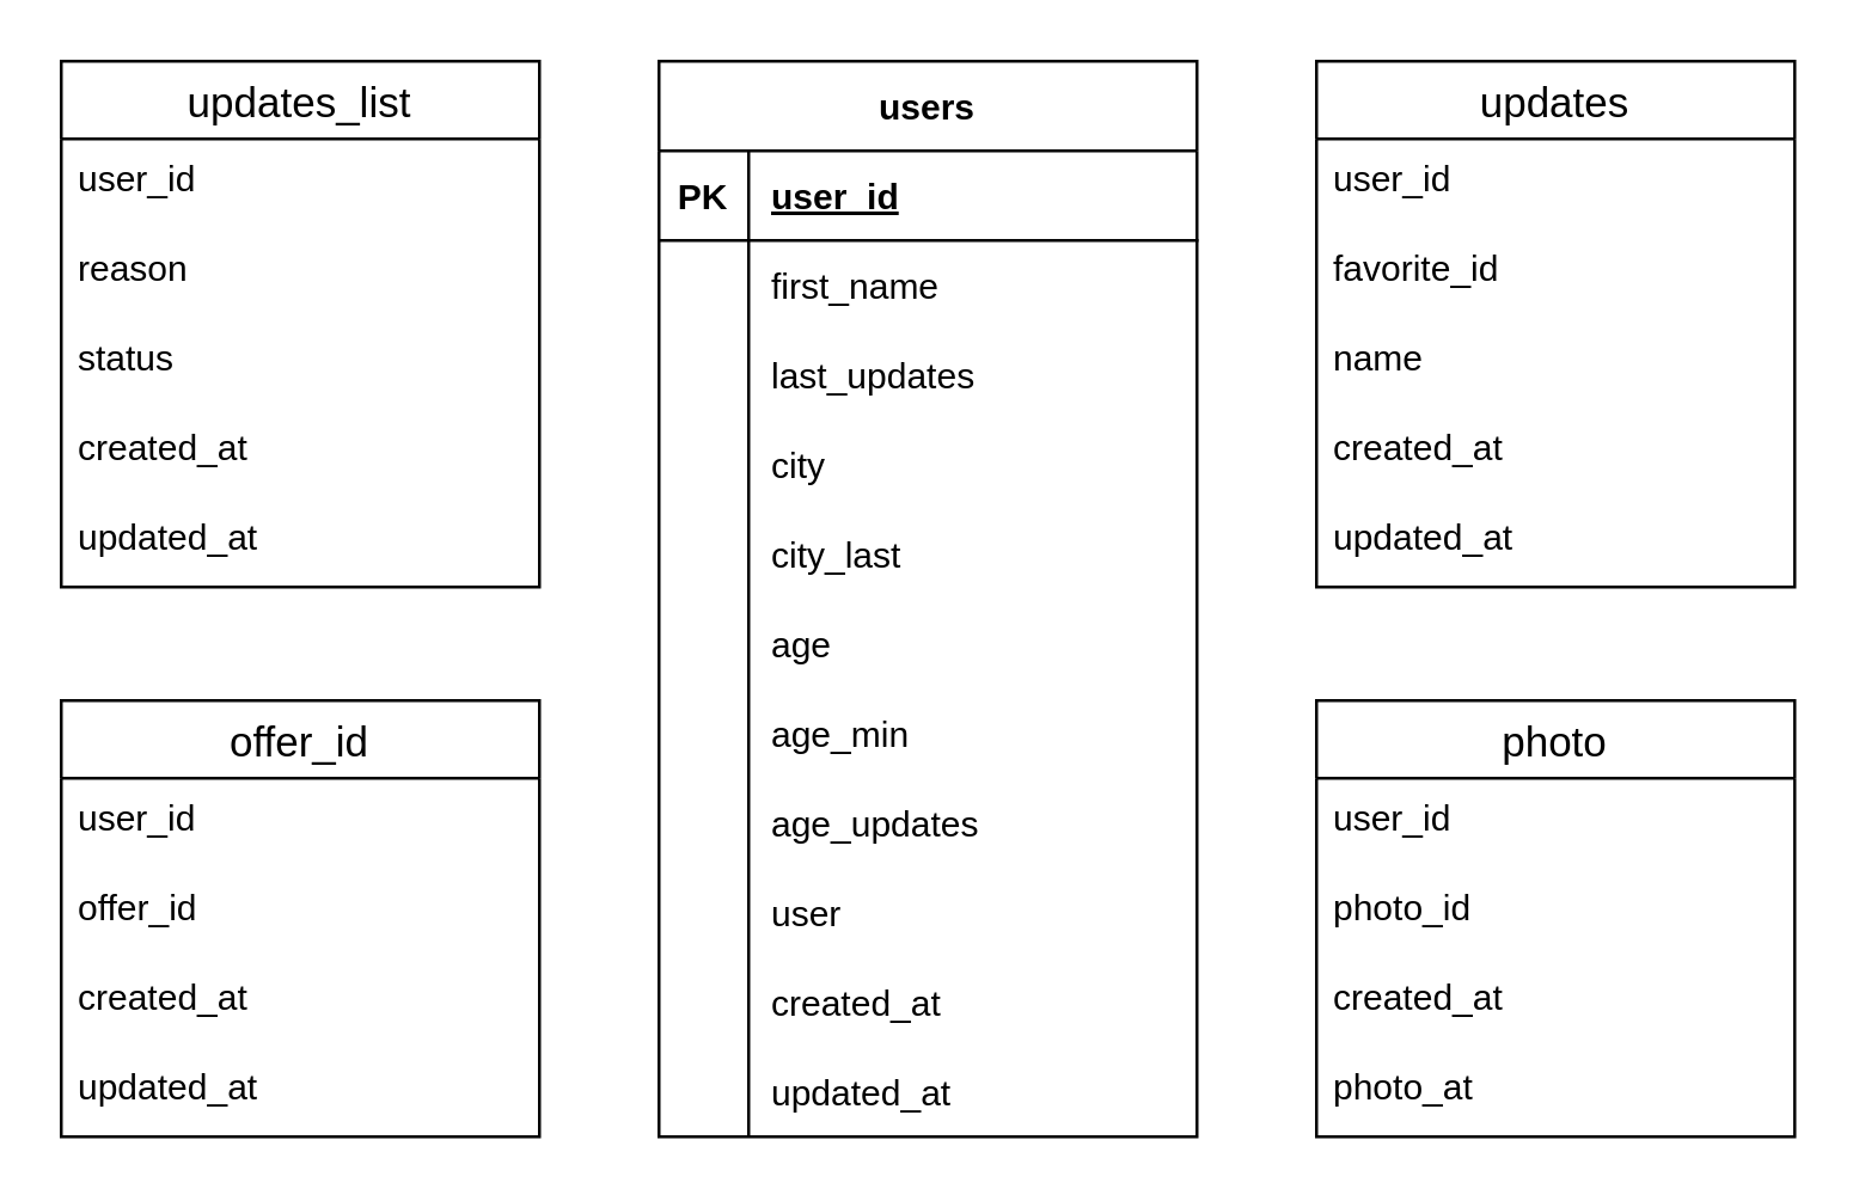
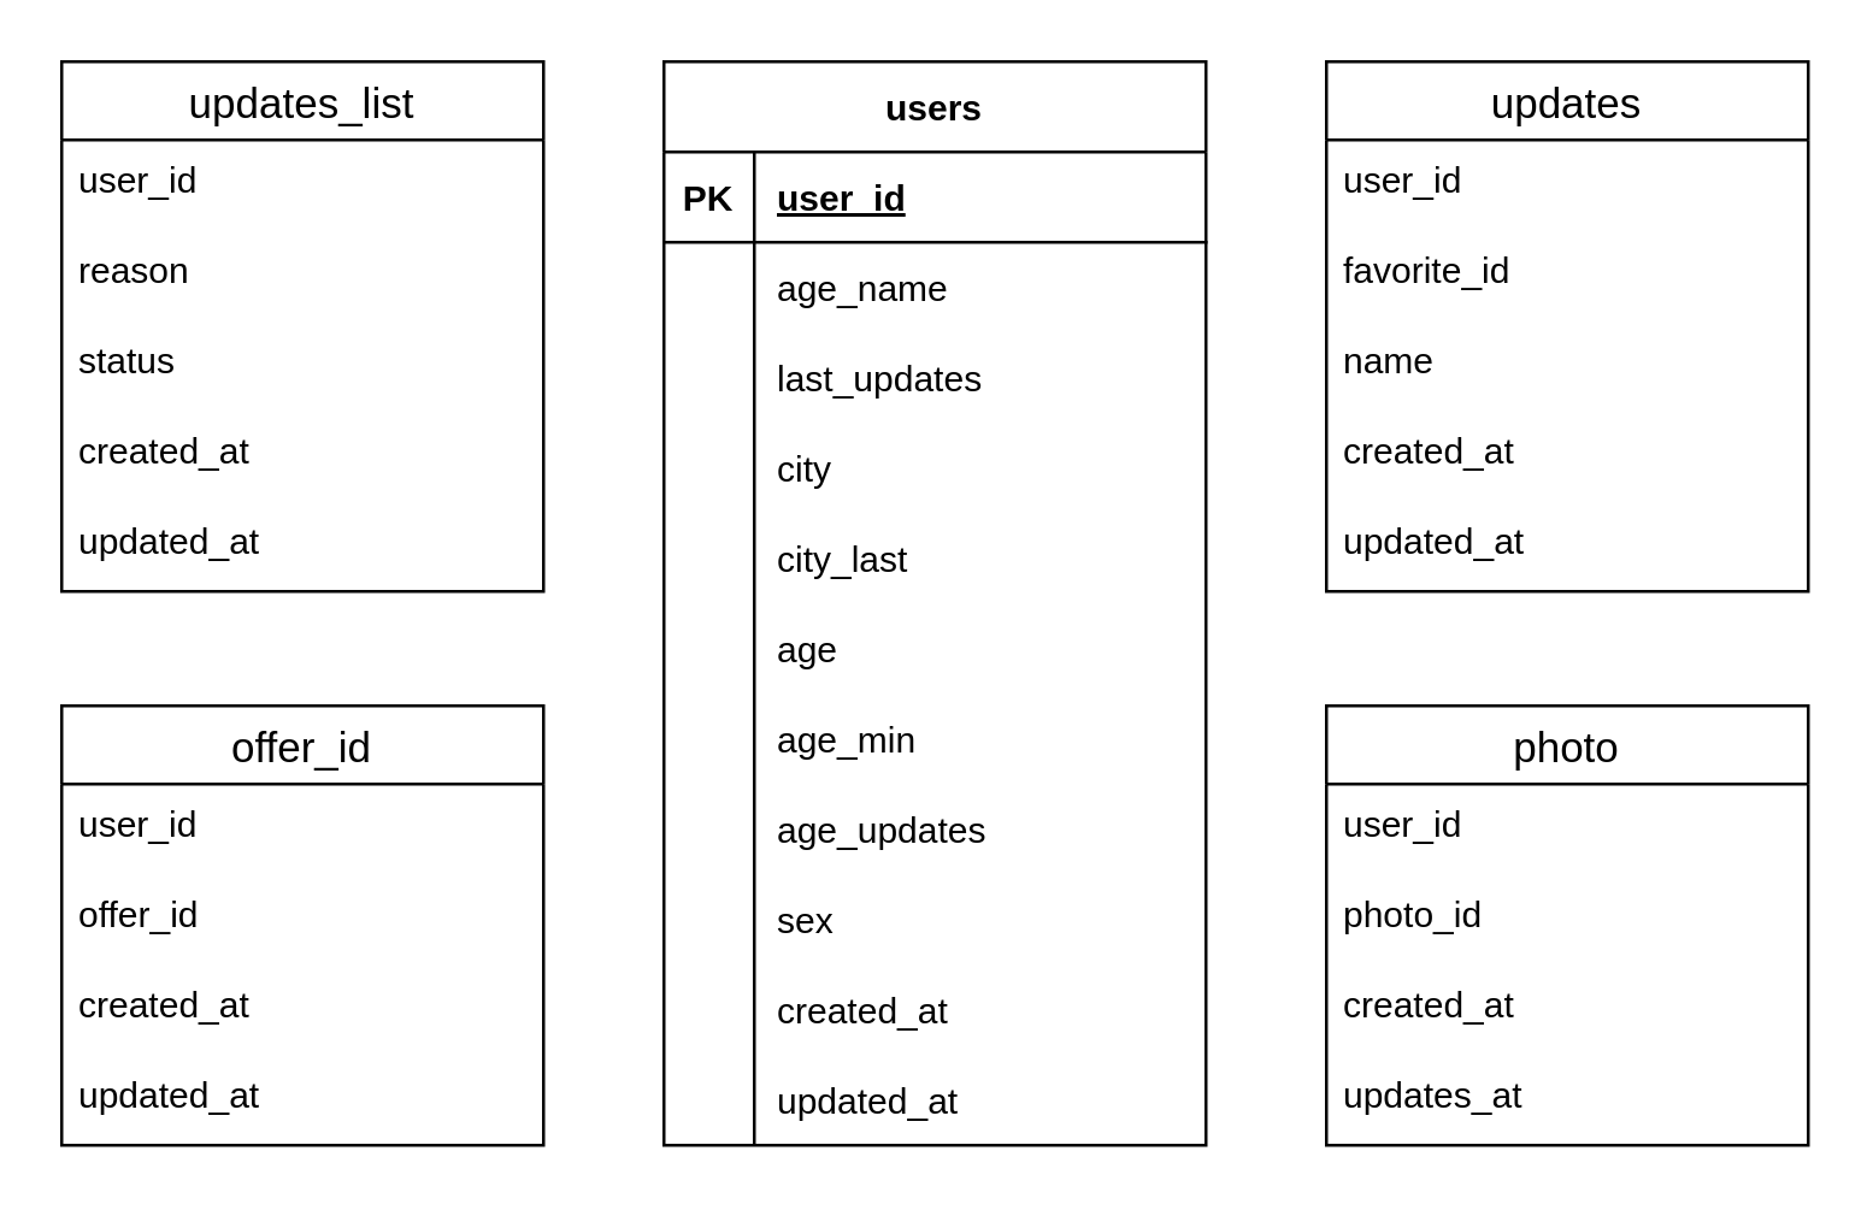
- <mxCell id="8" value="first_name" style="shape=partialRectangle;connectable=0;fillColor=none;top=0;left=0;bottom=0;right=0;align=left;spacingLeft=6;overflow=hidden;" vertex="1" parent="6"><mxGeometry x="30" width="150" height="30" as="geometry"><mxRectangle width="150" height="30" as="alternateBounds" /></mxGeometry></mxCell>
+ <mxCell id="8" value="age_name" style="shape=partialRectangle;connectable=0;fillColor=none;top=0;left=0;bottom=0;right=0;align=left;spacingLeft=6;overflow=hidden;" vertex="1" parent="6"><mxGeometry x="30" width="150" height="30" as="geometry"><mxRectangle width="150" height="30" as="alternateBounds" /></mxGeometry></mxCell>
- <mxCell id="29" value="user" style="shape=partialRectangle;connectable=0;fillColor=none;top=0;left=0;bottom=0;right=0;align=left;spacingLeft=6;overflow=hidden;" vertex="1" parent="27"><mxGeometry x="30" width="150" height="30" as="geometry"><mxRectangle width="150" height="30" as="alternateBounds" /></mxGeometry></mxCell>
+ <mxCell id="29" value="sex" style="shape=partialRectangle;connectable=0;fillColor=none;top=0;left=0;bottom=0;right=0;align=left;spacingLeft=6;overflow=hidden;" vertex="1" parent="27"><mxGeometry x="30" width="150" height="30" as="geometry"><mxRectangle width="150" height="30" as="alternateBounds" /></mxGeometry></mxCell>
- <mxCell id="57" value="photo_at" style="text;strokeColor=none;fillColor=none;spacingLeft=4;spacingRight=4;overflow=hidden;rotatable=0;points=[[0,0.5],[1,0.5]];portConstraint=eastwest;fontSize=12;" vertex="1" parent="53"><mxGeometry y="116" width="160" height="30" as="geometry" /></mxCell>
+ <mxCell id="57" value="updates_at" style="text;strokeColor=none;fillColor=none;spacingLeft=4;spacingRight=4;overflow=hidden;rotatable=0;points=[[0,0.5],[1,0.5]];portConstraint=eastwest;fontSize=12;" vertex="1" parent="53"><mxGeometry y="116" width="160" height="30" as="geometry" /></mxCell>
